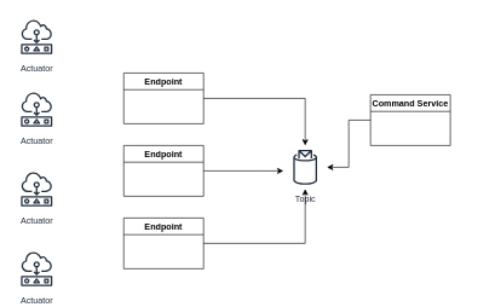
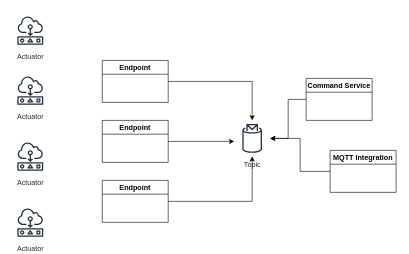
+ <mxCell id="15" style="edgeStyle=orthogonalEdgeStyle;rounded=0;orthogonalLoop=1;jettySize=auto;html=1;" edge="1" parent="1" source="16" target="2"><mxGeometry relative="1" as="geometry" /></mxCell>
+ <mxCell id="16" value="MQTT Integration" style="swimlane;" vertex="1" parent="1"><mxGeometry x="550" y="250" width="110" height="70" as="geometry" /></mxCell>
